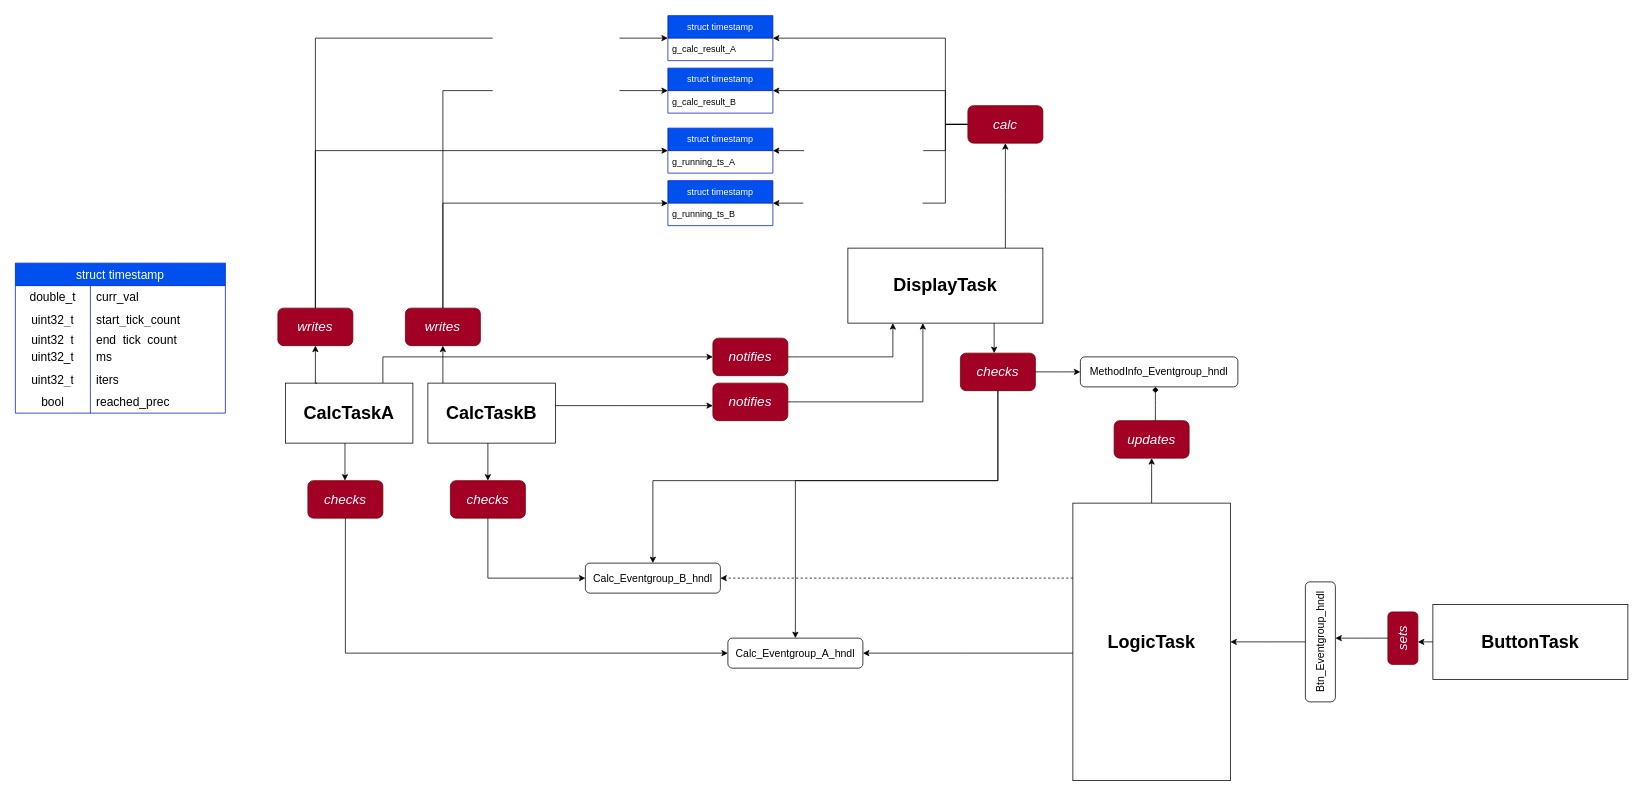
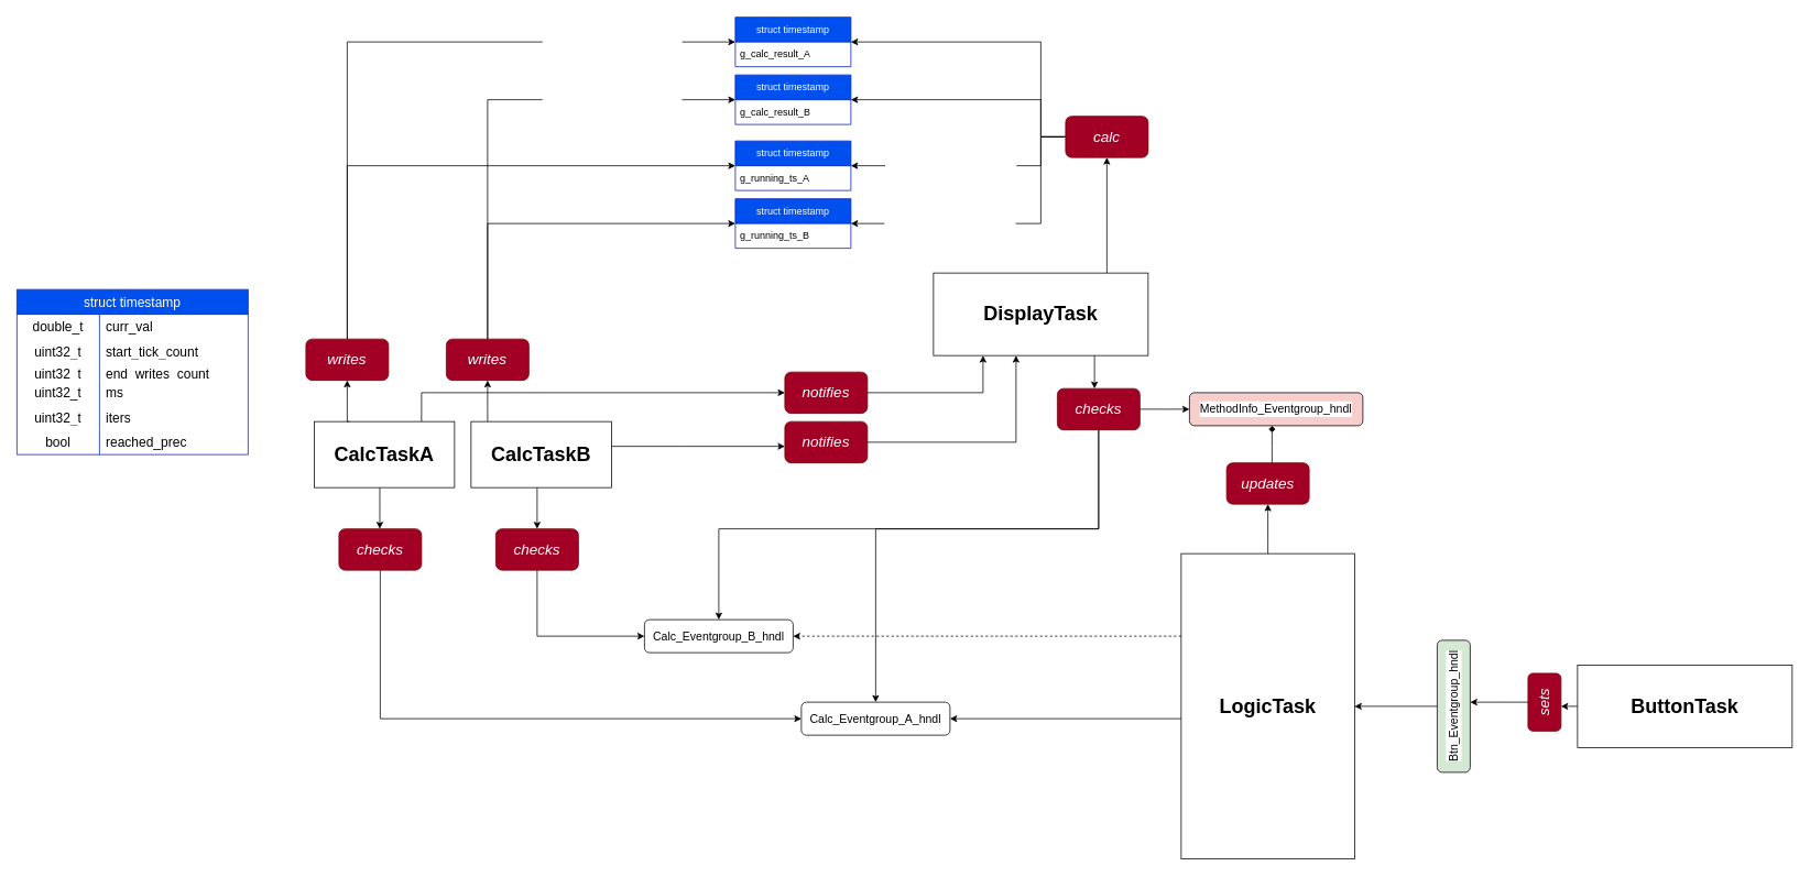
- <mxCell id="28" value="end_tick_count" style="shape=partialRectangle;html=1;whiteSpace=wrap;connectable=0;fillColor=none;top=0;left=0;bottom=0;right=0;align=left;spacingLeft=6;overflow=hidden;strokeColor=inherit;fontSize=16;" parent="26" vertex="1"><mxGeometry x="100" width="180" height="20" as="geometry"><mxRectangle width="180" height="20" as="alternateBounds" /></mxGeometry></mxCell>
+ <mxCell id="28" value="end_writes_count" style="shape=partialRectangle;html=1;whiteSpace=wrap;connectable=0;fillColor=none;top=0;left=0;bottom=0;right=0;align=left;spacingLeft=6;overflow=hidden;strokeColor=inherit;fontSize=16;" parent="26" vertex="1"><mxGeometry x="100" width="180" height="20" as="geometry"><mxRectangle width="180" height="20" as="alternateBounds" /></mxGeometry></mxCell>
- <mxCell id="77" value="&lt;div style=&quot;font-size: 14px; line-height: 19px; white-space: pre;&quot;&gt;&lt;div&gt;&lt;span style=&quot;&quot;&gt;MethodInfo_Eventgroup_hndl&lt;/span&gt;&lt;/div&gt;&lt;/div&gt;" style="rounded=1;whiteSpace=wrap;html=1;fontStyle=0;fontSize=18;glass=0;labelBackgroundColor=default;fontFamily=Helvetica;textDirection=ltr;horizontal=1;" vertex="1" parent="1"><mxGeometry x="1440" y="475" width="210" height="40" as="geometry" /></mxCell>
+ <mxCell id="77" value="&lt;div style=&quot;font-size: 14px; line-height: 19px; white-space: pre;&quot;&gt;&lt;div&gt;&lt;span style=&quot;&quot;&gt;MethodInfo_Eventgroup_hndl&lt;/span&gt;&lt;/div&gt;&lt;/div&gt;" style="rounded=1;whiteSpace=wrap;html=1;fontStyle=0;fontSize=18;glass=0;labelBackgroundColor=default;fontFamily=Helvetica;textDirection=ltr;horizontal=1;fillColor=#f8cecc;" vertex="1" parent="1"><mxGeometry x="1440" y="475" width="210" height="40" as="geometry" /></mxCell>
- <mxCell id="11" value="&lt;div style=&quot;font-size: 14px; line-height: 19px; white-space: pre;&quot;&gt;&lt;div&gt;&lt;span style=&quot;&quot;&gt;Btn_Eventgroup_hndl&lt;/span&gt;&lt;/div&gt;&lt;/div&gt;" style="rounded=1;whiteSpace=wrap;html=1;fontStyle=0;fontSize=18;glass=0;fontColor=default;labelBackgroundColor=default;fontFamily=Helvetica;textDirection=ltr;horizontal=0;" parent="1" vertex="1"><mxGeometry x="1740" y="775" width="40" height="160" as="geometry" /></mxCell>
+ <mxCell id="11" value="&lt;div style=&quot;font-size: 14px; line-height: 19px; white-space: pre;&quot;&gt;&lt;div&gt;&lt;span style=&quot;&quot;&gt;Btn_Eventgroup_hndl&lt;/span&gt;&lt;/div&gt;&lt;/div&gt;" style="rounded=1;whiteSpace=wrap;html=1;fontStyle=0;fontSize=18;glass=0;fontColor=default;labelBackgroundColor=default;fontFamily=Helvetica;textDirection=ltr;horizontal=0;fillColor=#d5e8d4;" parent="1" vertex="1"><mxGeometry x="1740" y="775" width="40" height="160" as="geometry" /></mxCell>
